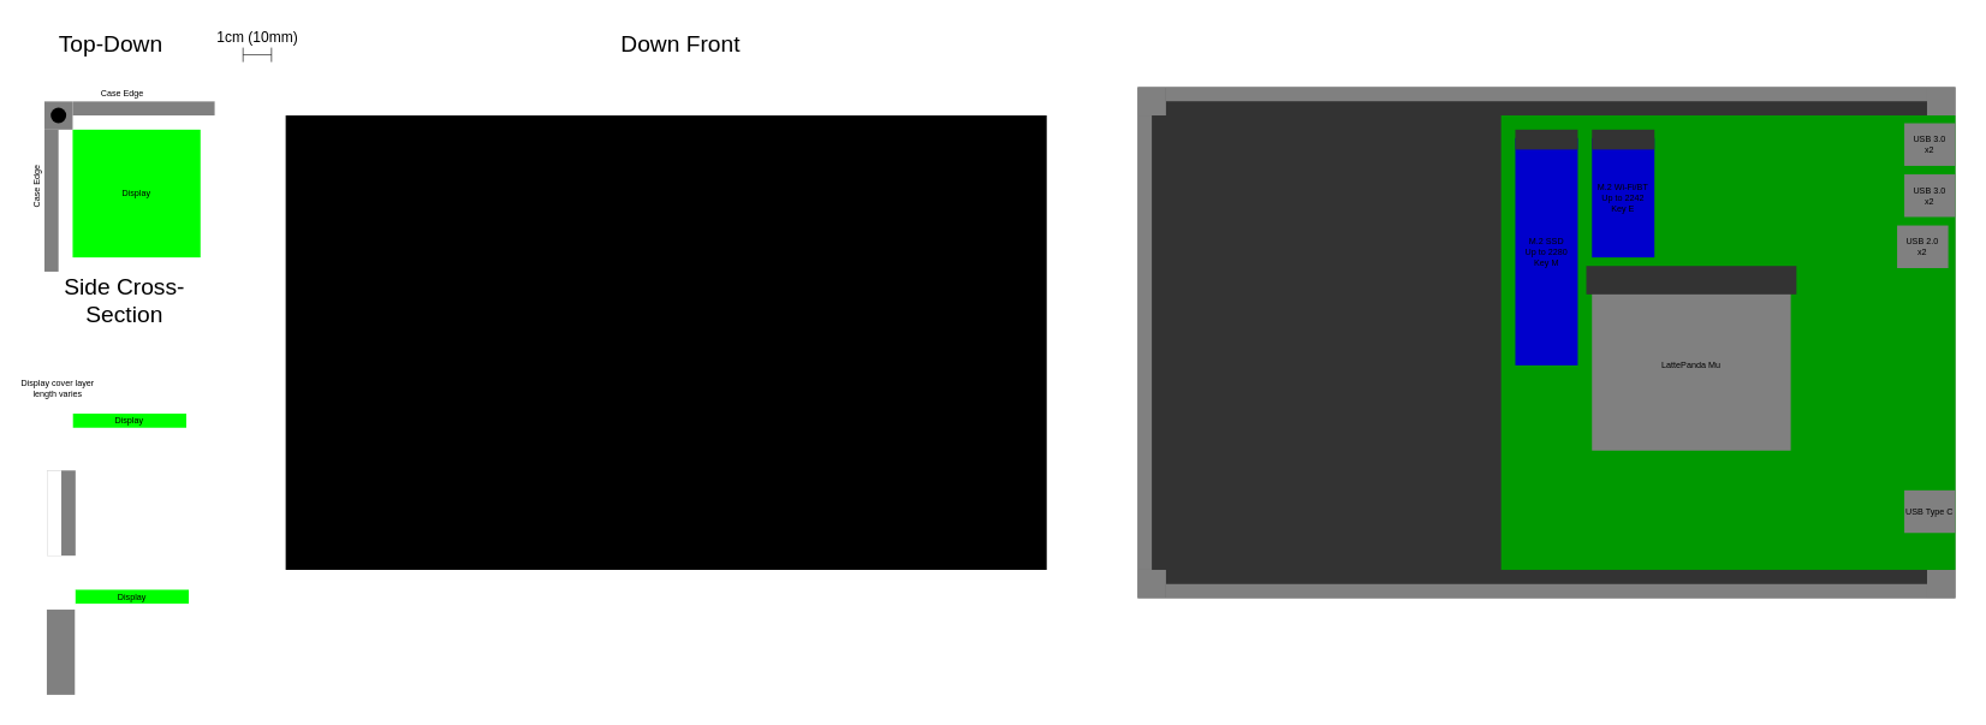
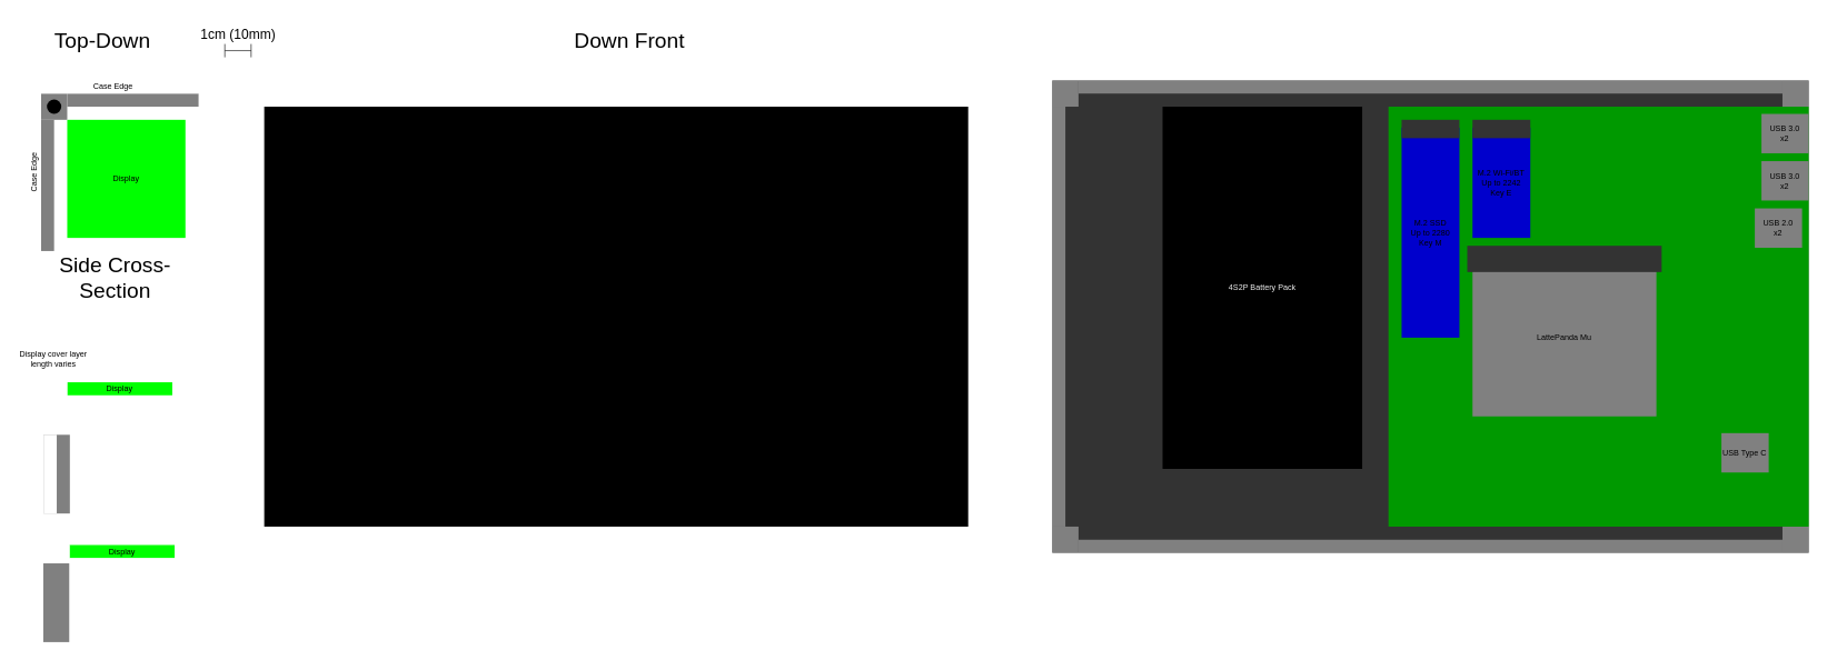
+ <mxCell id="52" value="&lt;span style=&quot;color: rgb(240, 240, 240);&quot;&gt;4S2P Battery Pack&lt;/span&gt;" style="rounded=0;whiteSpace=wrap;html=1;fillColor=#000000;strokeColor=none;fontColor=#FFFFFF;" vertex="1" parent="1"><mxGeometry x="1741.839" y="159.517" width="299.21" height="543.3" as="geometry" /></mxCell>
- <mxCell id="47" value="USB Type C" style="rounded=0;whiteSpace=wrap;html=1;strokeColor=none;fillColor=#808080;" vertex="1" parent="1"><mxGeometry x="2639.464" y="679.204" width="70.866" height="59.055" as="geometry" /></mxCell>
+ <mxCell id="47" value="USB Type C" style="rounded=0;whiteSpace=wrap;html=1;strokeColor=none;fillColor=#808080;" vertex="1" parent="1"><mxGeometry x="2579.464" y="649.204" width="70.866" height="59.055" as="geometry" /></mxCell>
